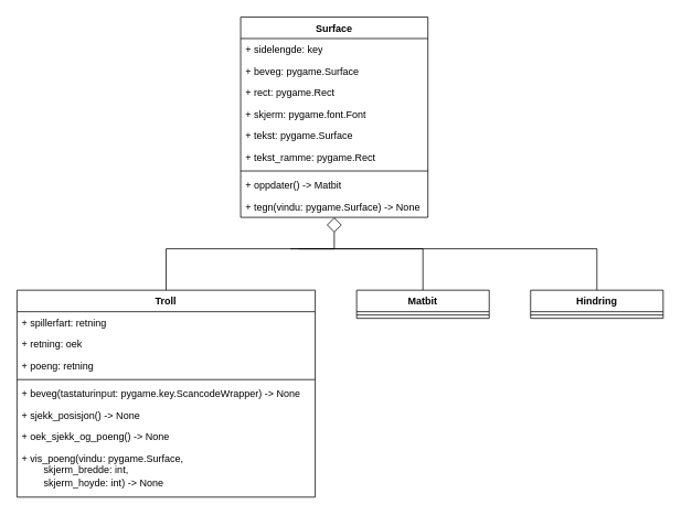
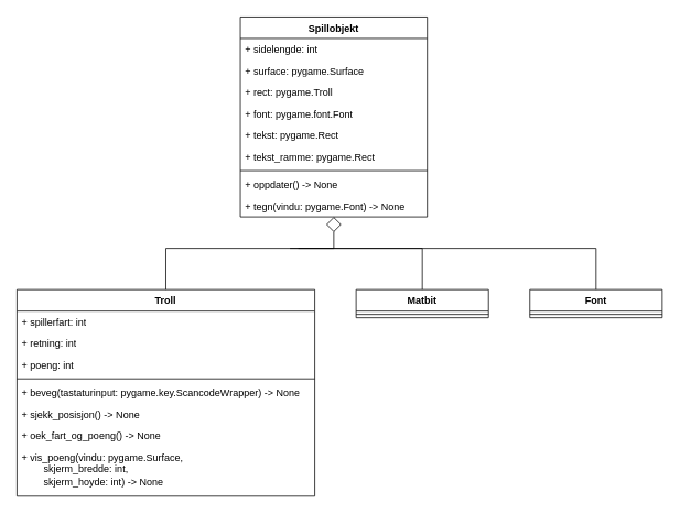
- <mxCell id="2" value="Surface" style="swimlane;fontStyle=1;align=center;verticalAlign=top;childLayout=stackLayout;horizontal=1;startSize=26;horizontalStack=0;resizeParent=1;resizeParentMax=0;resizeLast=0;collapsible=1;marginBottom=0;whiteSpace=wrap;html=1;" vertex="1" parent="1"><mxGeometry x="290" y="20" width="226" height="242" as="geometry" /></mxCell>
+ <mxCell id="2" value="Spillobjekt" style="swimlane;fontStyle=1;align=center;verticalAlign=top;childLayout=stackLayout;horizontal=1;startSize=26;horizontalStack=0;resizeParent=1;resizeParentMax=0;resizeLast=0;collapsible=1;marginBottom=0;whiteSpace=wrap;html=1;" vertex="1" parent="1"><mxGeometry x="290" y="20" width="226" height="242" as="geometry" /></mxCell>
- <mxCell id="3" value="+ sidelengde: key" style="text;strokeColor=none;fillColor=none;align=left;verticalAlign=top;spacingLeft=4;spacingRight=4;overflow=hidden;rotatable=0;points=[[0,0.5],[1,0.5]];portConstraint=eastwest;whiteSpace=wrap;html=1;" vertex="1" parent="2"><mxGeometry y="26" width="226" height="26" as="geometry" /></mxCell>
+ <mxCell id="3" value="+ sidelengde: int" style="text;strokeColor=none;fillColor=none;align=left;verticalAlign=top;spacingLeft=4;spacingRight=4;overflow=hidden;rotatable=0;points=[[0,0.5],[1,0.5]];portConstraint=eastwest;whiteSpace=wrap;html=1;" vertex="1" parent="2"><mxGeometry y="26" width="226" height="26" as="geometry" /></mxCell>
- <mxCell id="4" value="+ beveg: pygame.Surface" style="text;strokeColor=none;fillColor=none;align=left;verticalAlign=top;spacingLeft=4;spacingRight=4;overflow=hidden;rotatable=0;points=[[0,0.5],[1,0.5]];portConstraint=eastwest;whiteSpace=wrap;html=1;" vertex="1" parent="2"><mxGeometry y="52" width="226" height="26" as="geometry" /></mxCell>
+ <mxCell id="4" value="+ surface: pygame.Surface" style="text;strokeColor=none;fillColor=none;align=left;verticalAlign=top;spacingLeft=4;spacingRight=4;overflow=hidden;rotatable=0;points=[[0,0.5],[1,0.5]];portConstraint=eastwest;whiteSpace=wrap;html=1;" vertex="1" parent="2"><mxGeometry y="52" width="226" height="26" as="geometry" /></mxCell>
- <mxCell id="5" value="+ rect: pygame.Rect" style="text;strokeColor=none;fillColor=none;align=left;verticalAlign=top;spacingLeft=4;spacingRight=4;overflow=hidden;rotatable=0;points=[[0,0.5],[1,0.5]];portConstraint=eastwest;whiteSpace=wrap;html=1;" vertex="1" parent="2"><mxGeometry y="78" width="226" height="26" as="geometry" /></mxCell>
+ <mxCell id="5" value="+ rect: pygame.Troll" style="text;strokeColor=none;fillColor=none;align=left;verticalAlign=top;spacingLeft=4;spacingRight=4;overflow=hidden;rotatable=0;points=[[0,0.5],[1,0.5]];portConstraint=eastwest;whiteSpace=wrap;html=1;" vertex="1" parent="2"><mxGeometry y="78" width="226" height="26" as="geometry" /></mxCell>
- <mxCell id="6" value="+ skjerm: pygame.font.Font" style="text;strokeColor=none;fillColor=none;align=left;verticalAlign=top;spacingLeft=4;spacingRight=4;overflow=hidden;rotatable=0;points=[[0,0.5],[1,0.5]];portConstraint=eastwest;whiteSpace=wrap;html=1;" vertex="1" parent="2"><mxGeometry y="104" width="226" height="26" as="geometry" /></mxCell>
+ <mxCell id="6" value="+ font: pygame.font.Font" style="text;strokeColor=none;fillColor=none;align=left;verticalAlign=top;spacingLeft=4;spacingRight=4;overflow=hidden;rotatable=0;points=[[0,0.5],[1,0.5]];portConstraint=eastwest;whiteSpace=wrap;html=1;" vertex="1" parent="2"><mxGeometry y="104" width="226" height="26" as="geometry" /></mxCell>
- <mxCell id="7" value="+ tekst: pygame.Surface" style="text;strokeColor=none;fillColor=none;align=left;verticalAlign=top;spacingLeft=4;spacingRight=4;overflow=hidden;rotatable=0;points=[[0,0.5],[1,0.5]];portConstraint=eastwest;whiteSpace=wrap;html=1;" vertex="1" parent="2"><mxGeometry y="130" width="226" height="26" as="geometry" /></mxCell>
+ <mxCell id="7" value="+ tekst: pygame.Rect" style="text;strokeColor=none;fillColor=none;align=left;verticalAlign=top;spacingLeft=4;spacingRight=4;overflow=hidden;rotatable=0;points=[[0,0.5],[1,0.5]];portConstraint=eastwest;whiteSpace=wrap;html=1;" vertex="1" parent="2"><mxGeometry y="130" width="226" height="26" as="geometry" /></mxCell>
- <mxCell id="10" value="+ oppdater() -&amp;gt; Matbit" style="text;strokeColor=none;fillColor=none;align=left;verticalAlign=top;spacingLeft=4;spacingRight=4;overflow=hidden;rotatable=0;points=[[0,0.5],[1,0.5]];portConstraint=eastwest;whiteSpace=wrap;html=1;" vertex="1" parent="2"><mxGeometry y="190" width="226" height="26" as="geometry" /></mxCell>
+ <mxCell id="10" value="+ oppdater() -&amp;gt; None" style="text;strokeColor=none;fillColor=none;align=left;verticalAlign=top;spacingLeft=4;spacingRight=4;overflow=hidden;rotatable=0;points=[[0,0.5],[1,0.5]];portConstraint=eastwest;whiteSpace=wrap;html=1;" vertex="1" parent="2"><mxGeometry y="190" width="226" height="26" as="geometry" /></mxCell>
- <mxCell id="11" value="+ tegn(vindu: pygame.Surface) -&amp;gt; None" style="text;strokeColor=none;fillColor=none;align=left;verticalAlign=top;spacingLeft=4;spacingRight=4;overflow=hidden;rotatable=0;points=[[0,0.5],[1,0.5]];portConstraint=eastwest;whiteSpace=wrap;html=1;" vertex="1" parent="2"><mxGeometry y="216" width="226" height="26" as="geometry" /></mxCell>
+ <mxCell id="11" value="+ tegn(vindu: pygame.Font) -&amp;gt; None" style="text;strokeColor=none;fillColor=none;align=left;verticalAlign=top;spacingLeft=4;spacingRight=4;overflow=hidden;rotatable=0;points=[[0,0.5],[1,0.5]];portConstraint=eastwest;whiteSpace=wrap;html=1;" vertex="1" parent="2"><mxGeometry y="216" width="226" height="26" as="geometry" /></mxCell>
- <mxCell id="23" value="Hindring" style="swimlane;fontStyle=1;align=center;verticalAlign=top;childLayout=stackLayout;horizontal=1;startSize=26;horizontalStack=0;resizeParent=1;resizeParentMax=0;resizeLast=0;collapsible=1;marginBottom=0;whiteSpace=wrap;html=1;" vertex="1" parent="1"><mxGeometry x="640" y="350" width="160" height="34" as="geometry" /></mxCell>
+ <mxCell id="23" value="Font" style="swimlane;fontStyle=1;align=center;verticalAlign=top;childLayout=stackLayout;horizontal=1;startSize=26;horizontalStack=0;resizeParent=1;resizeParentMax=0;resizeLast=0;collapsible=1;marginBottom=0;whiteSpace=wrap;html=1;" vertex="1" parent="1"><mxGeometry x="640" y="350" width="160" height="34" as="geometry" /></mxCell>
- <mxCell id="13" value="+ spillerfart: retning" style="text;strokeColor=none;fillColor=none;align=left;verticalAlign=top;spacingLeft=4;spacingRight=4;overflow=hidden;rotatable=0;points=[[0,0.5],[1,0.5]];portConstraint=eastwest;whiteSpace=wrap;html=1;" vertex="1" parent="12"><mxGeometry y="26" width="360" height="26" as="geometry" /></mxCell>
+ <mxCell id="13" value="+ spillerfart: int" style="text;strokeColor=none;fillColor=none;align=left;verticalAlign=top;spacingLeft=4;spacingRight=4;overflow=hidden;rotatable=0;points=[[0,0.5],[1,0.5]];portConstraint=eastwest;whiteSpace=wrap;html=1;" vertex="1" parent="12"><mxGeometry y="26" width="360" height="26" as="geometry" /></mxCell>
- <mxCell id="14" value="+ retning: oek" style="text;strokeColor=none;fillColor=none;align=left;verticalAlign=top;spacingLeft=4;spacingRight=4;overflow=hidden;rotatable=0;points=[[0,0.5],[1,0.5]];portConstraint=eastwest;whiteSpace=wrap;html=1;" vertex="1" parent="12"><mxGeometry y="52" width="360" height="26" as="geometry" /></mxCell>
+ <mxCell id="14" value="+ retning: int" style="text;strokeColor=none;fillColor=none;align=left;verticalAlign=top;spacingLeft=4;spacingRight=4;overflow=hidden;rotatable=0;points=[[0,0.5],[1,0.5]];portConstraint=eastwest;whiteSpace=wrap;html=1;" vertex="1" parent="12"><mxGeometry y="52" width="360" height="26" as="geometry" /></mxCell>
- <mxCell id="15" value="+ poeng: retning" style="text;strokeColor=none;fillColor=none;align=left;verticalAlign=top;spacingLeft=4;spacingRight=4;overflow=hidden;rotatable=0;points=[[0,0.5],[1,0.5]];portConstraint=eastwest;whiteSpace=wrap;html=1;" vertex="1" parent="12"><mxGeometry y="78" width="360" height="26" as="geometry" /></mxCell>
+ <mxCell id="15" value="+ poeng: int" style="text;strokeColor=none;fillColor=none;align=left;verticalAlign=top;spacingLeft=4;spacingRight=4;overflow=hidden;rotatable=0;points=[[0,0.5],[1,0.5]];portConstraint=eastwest;whiteSpace=wrap;html=1;" vertex="1" parent="12"><mxGeometry y="78" width="360" height="26" as="geometry" /></mxCell>
- <mxCell id="19" value="+ oek_sjekk_og_poeng() -&amp;gt; None" style="text;strokeColor=none;fillColor=none;align=left;verticalAlign=top;spacingLeft=4;spacingRight=4;overflow=hidden;rotatable=0;points=[[0,0.5],[1,0.5]];portConstraint=eastwest;whiteSpace=wrap;html=1;" vertex="1" parent="12"><mxGeometry y="164" width="360" height="26" as="geometry" /></mxCell>
+ <mxCell id="19" value="+ oek_fart_og_poeng() -&amp;gt; None" style="text;strokeColor=none;fillColor=none;align=left;verticalAlign=top;spacingLeft=4;spacingRight=4;overflow=hidden;rotatable=0;points=[[0,0.5],[1,0.5]];portConstraint=eastwest;whiteSpace=wrap;html=1;" vertex="1" parent="12"><mxGeometry y="164" width="360" height="26" as="geometry" /></mxCell>
